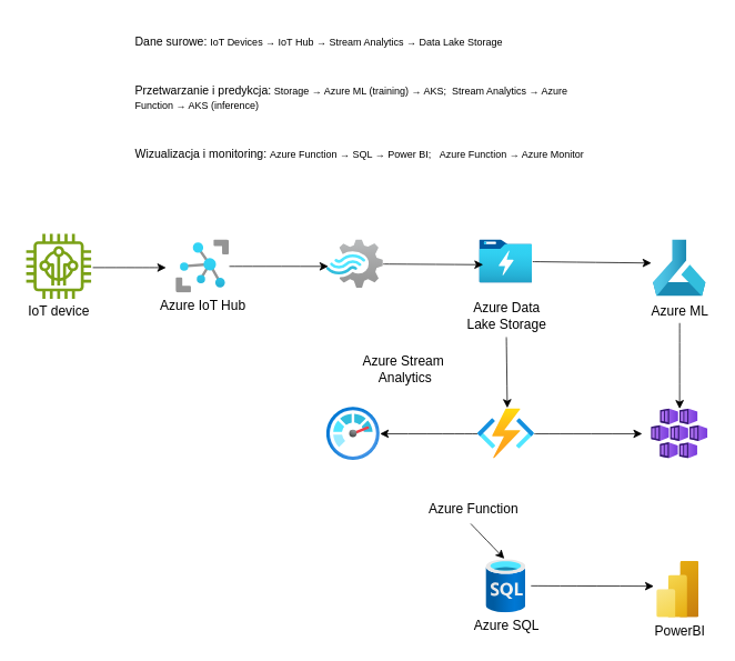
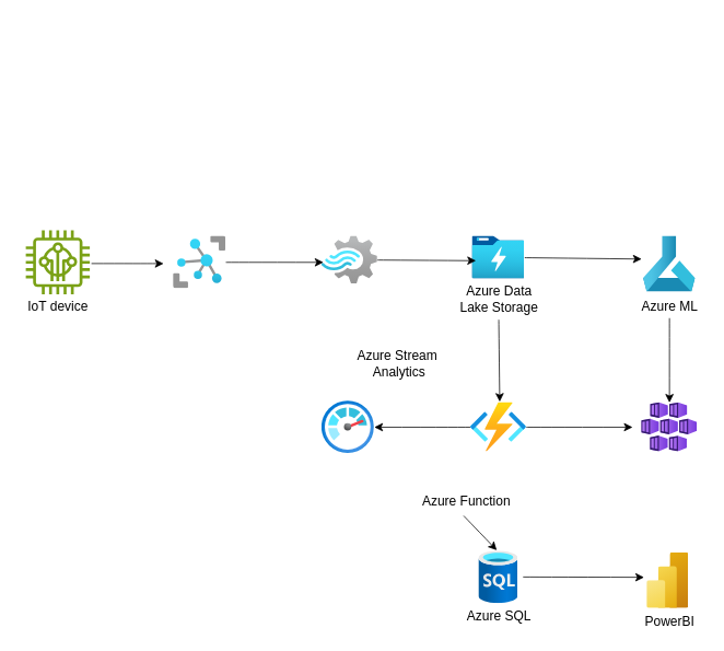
- <mxCell id="2" value="&lt;h3 class=&quot;&quot; data-end=&quot;1772&quot; data-start=&quot;1754&quot;&gt;&lt;span style=&quot;font-weight: normal;&quot;&gt;Dane surowe:&amp;nbsp;&lt;/span&gt;&lt;span style=&quot;background-color: transparent; color: light-dark(rgb(0, 0, 0), rgb(255, 255, 255)); font-size: 12px; font-weight: normal;&quot;&gt;IoT Devices → IoT Hub → Stream Analytics → Data Lake Storage&lt;/span&gt;&lt;/h3&gt;&lt;br/&gt;&lt;h3 class=&quot;&quot; data-end=&quot;1864&quot; data-start=&quot;1832&quot;&gt;&lt;span style=&quot;font-weight: normal;&quot;&gt;Przetwarzanie i predykcja:&lt;/span&gt;&lt;span style=&quot;background-color: transparent; color: light-dark(rgb(0, 0, 0), rgb(255, 255, 255)); font-size: 12px; font-weight: normal;&quot;&gt;&amp;nbsp;Storage → Azure ML (training) → AKS;&amp;nbsp;&amp;nbsp;&lt;/span&gt;&lt;span style=&quot;background-color: transparent; color: light-dark(rgb(0, 0, 0), rgb(255, 255, 255)); font-size: 12px; font-weight: normal;&quot;&gt;Stream Analytics&lt;/span&gt;&lt;span style=&quot;background-color: transparent; color: light-dark(rgb(0, 0, 0), rgb(255, 255, 255)); font-size: 12px; font-weight: normal;&quot;&gt;&amp;nbsp;→ Azure Function → AKS (inference)&lt;/span&gt;&lt;/h3&gt;&lt;br/&gt;&lt;h3 class=&quot;&quot; data-end=&quot;1990&quot; data-start=&quot;1958&quot;&gt;&lt;span style=&quot;font-weight: normal;&quot;&gt;Wizualizacja i monitoring:&amp;nbsp;&lt;/span&gt;&lt;span style=&quot;background-color: transparent; color: light-dark(rgb(0, 0, 0), rgb(255, 255, 255)); font-size: 12px; font-weight: normal;&quot;&gt;Azure Function → SQL → Power BI;&amp;nbsp; &amp;nbsp;&lt;/span&gt;&lt;span style=&quot;background-color: transparent; color: light-dark(rgb(0, 0, 0), rgb(255, 255, 255)); font-size: 12px; font-weight: normal;&quot;&gt;Azure Function → Azure Monitor&lt;/span&gt;&lt;/h3&gt;" style="text;whiteSpace=wrap;html=1;" vertex="1" parent="1"><mxGeometry x="160" y="20" width="560" height="210" as="geometry" /></mxCell>
- <mxCell id="7" value="Azure IoT Hub" style="text;html=1;align=center;verticalAlign=middle;resizable=0;points=[];autosize=1;strokeColor=none;fillColor=none;fontSize=16;" vertex="1" parent="1"><mxGeometry x="178" y="351" width="130" height="30" as="geometry" /></mxCell>
- <mxCell id="12" value="Azure Data&lt;div&gt;Lake Storage&lt;/div&gt;" style="text;html=1;align=center;verticalAlign=middle;resizable=0;points=[];autosize=1;strokeColor=none;fillColor=none;fontSize=16;" vertex="1" parent="1"><mxGeometry x="547.5" y="354" width="120" height="50" as="geometry" /></mxCell>
+ <mxCell id="12" value="Azure Data&lt;div&gt;Lake Storage&lt;/div&gt;" style="text;html=1;align=center;verticalAlign=middle;resizable=0;points=[];autosize=1;strokeColor=none;fillColor=none;fontSize=16;" vertex="1" parent="1"><mxGeometry x="547.5" y="339" width="120" height="50" as="geometry" /></mxCell>
